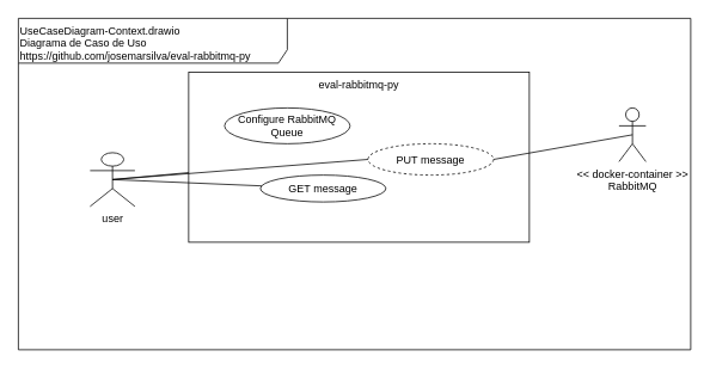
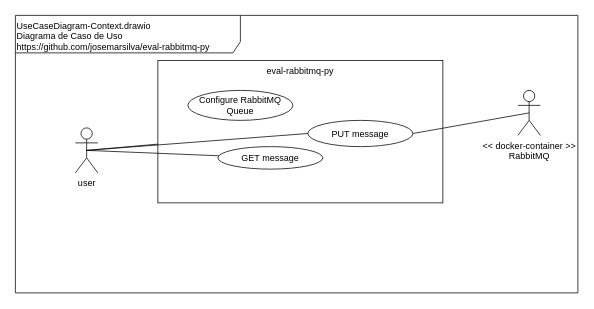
- <mxCell id="7" value="PUT message" style="ellipse;whiteSpace=wrap;html=1;align=center;dashed=1;" parent="1" vertex="1"><mxGeometry x="410" y="160" width="140" height="35" as="geometry" /></mxCell>
+ <mxCell id="7" value="PUT message" style="ellipse;whiteSpace=wrap;html=1;align=center;" parent="1" vertex="1"><mxGeometry x="410" y="160" width="140" height="35" as="geometry" /></mxCell>
- <mxCell id="3" value="&lt;div style=&quot;text-align: center&quot;&gt;user&lt;/div&gt;" style="shape=umlActor;verticalLabelPosition=bottom;labelBackgroundColor=#ffffff;verticalAlign=top;html=1;align=center;" parent="1" vertex="1"><mxGeometry x="100" y="170" width="50" height="60" as="geometry" /></mxCell>
+ <mxCell id="3" value="&lt;div style=&quot;text-align: center&quot;&gt;user&lt;/div&gt;" style="shape=umlActor;verticalLabelPosition=bottom;labelBackgroundColor=#ffffff;verticalAlign=top;html=1;align=center;" parent="1" vertex="1"><mxGeometry x="100" y="170" width="30" height="60" as="geometry" /></mxCell>
